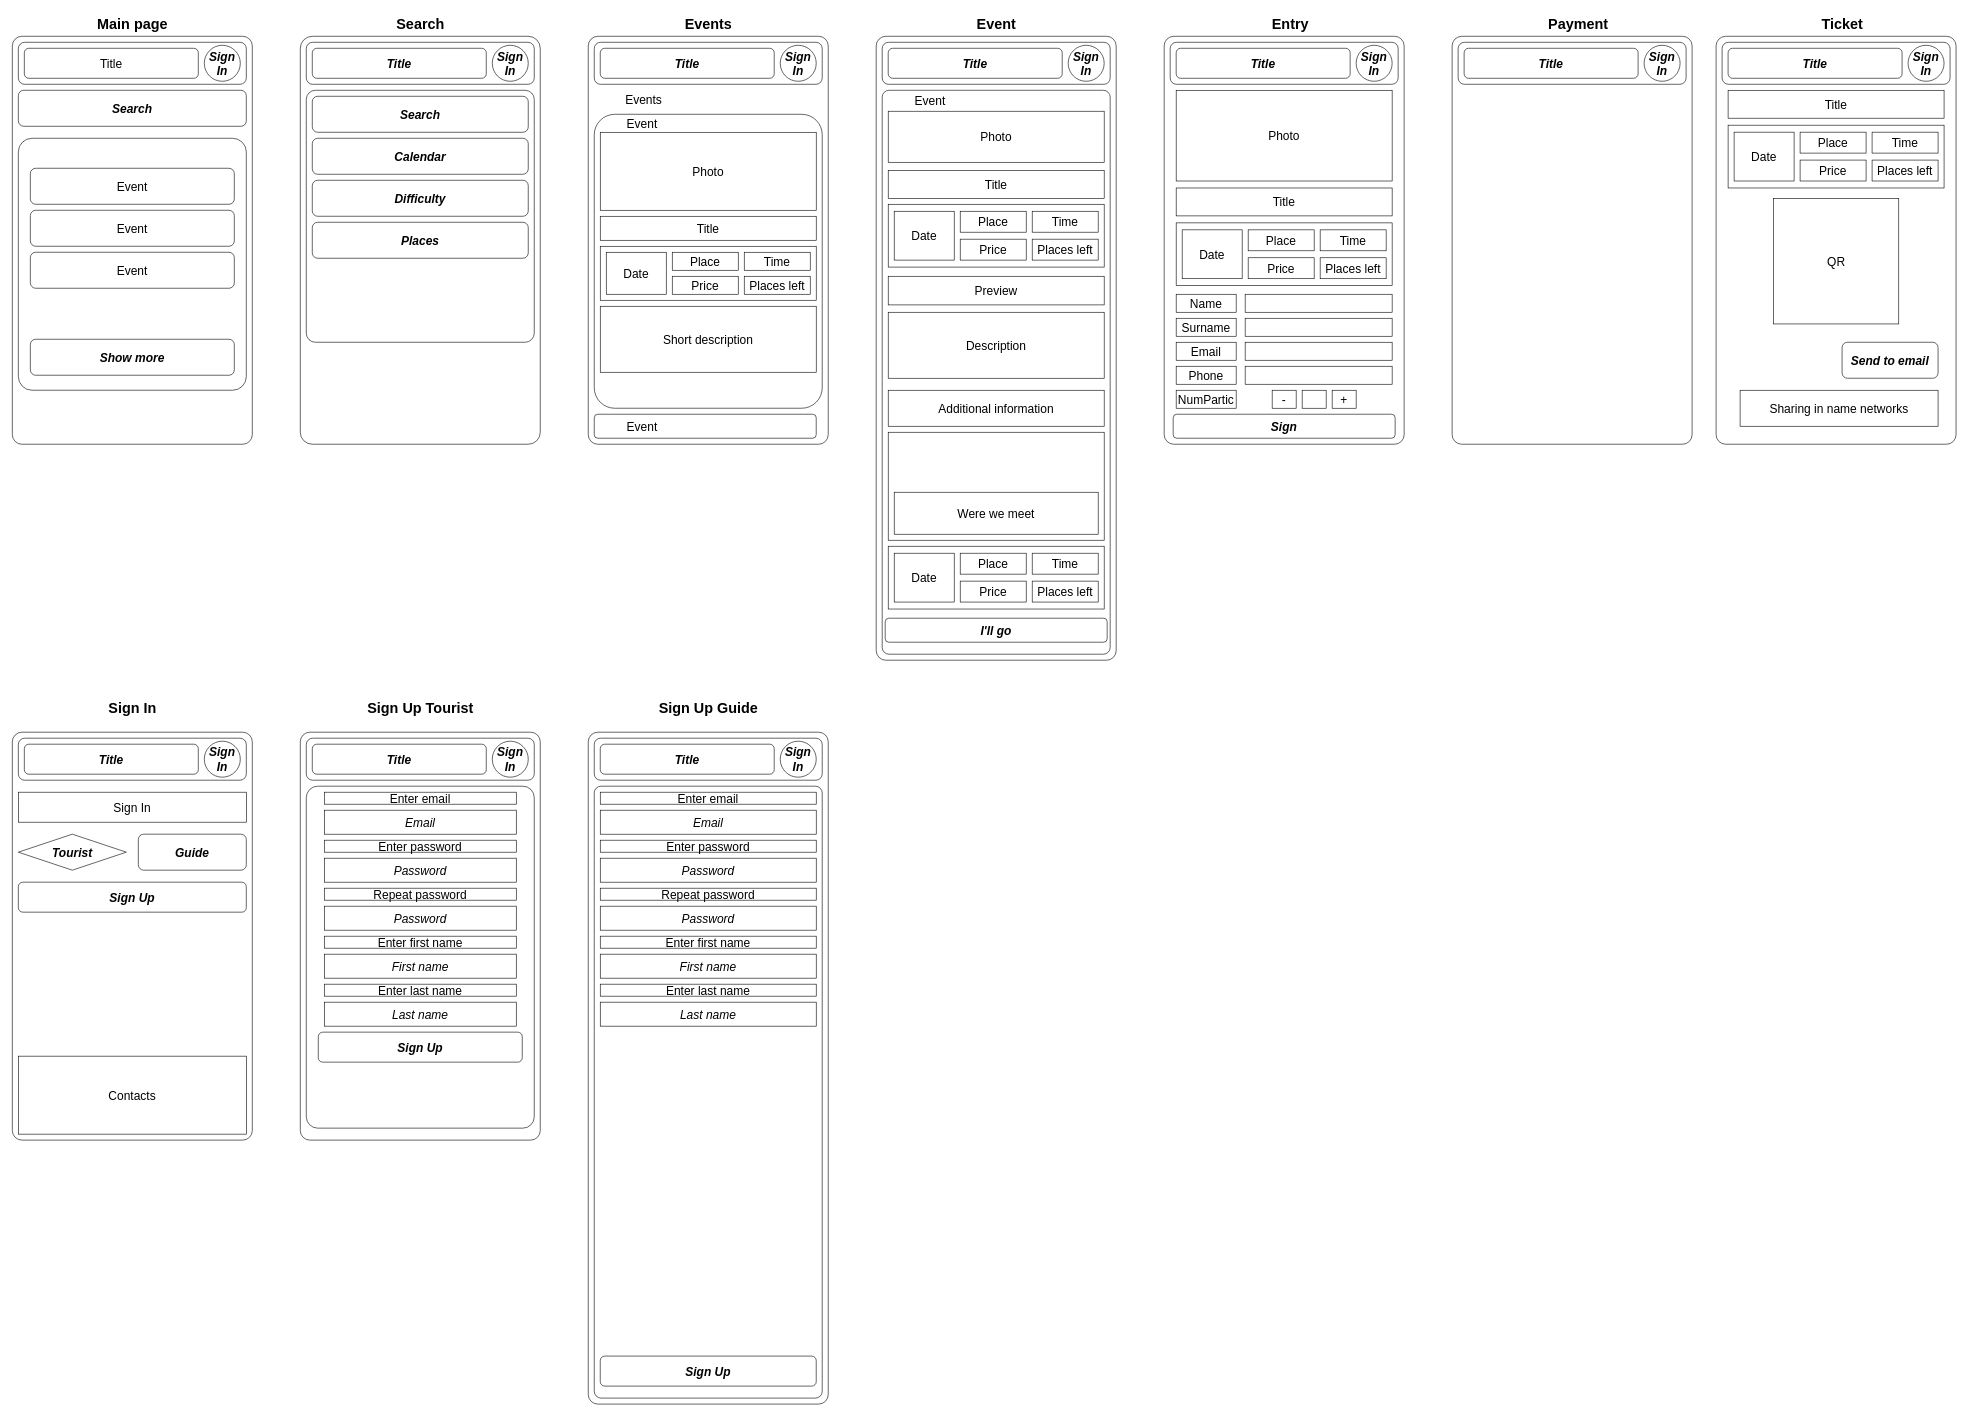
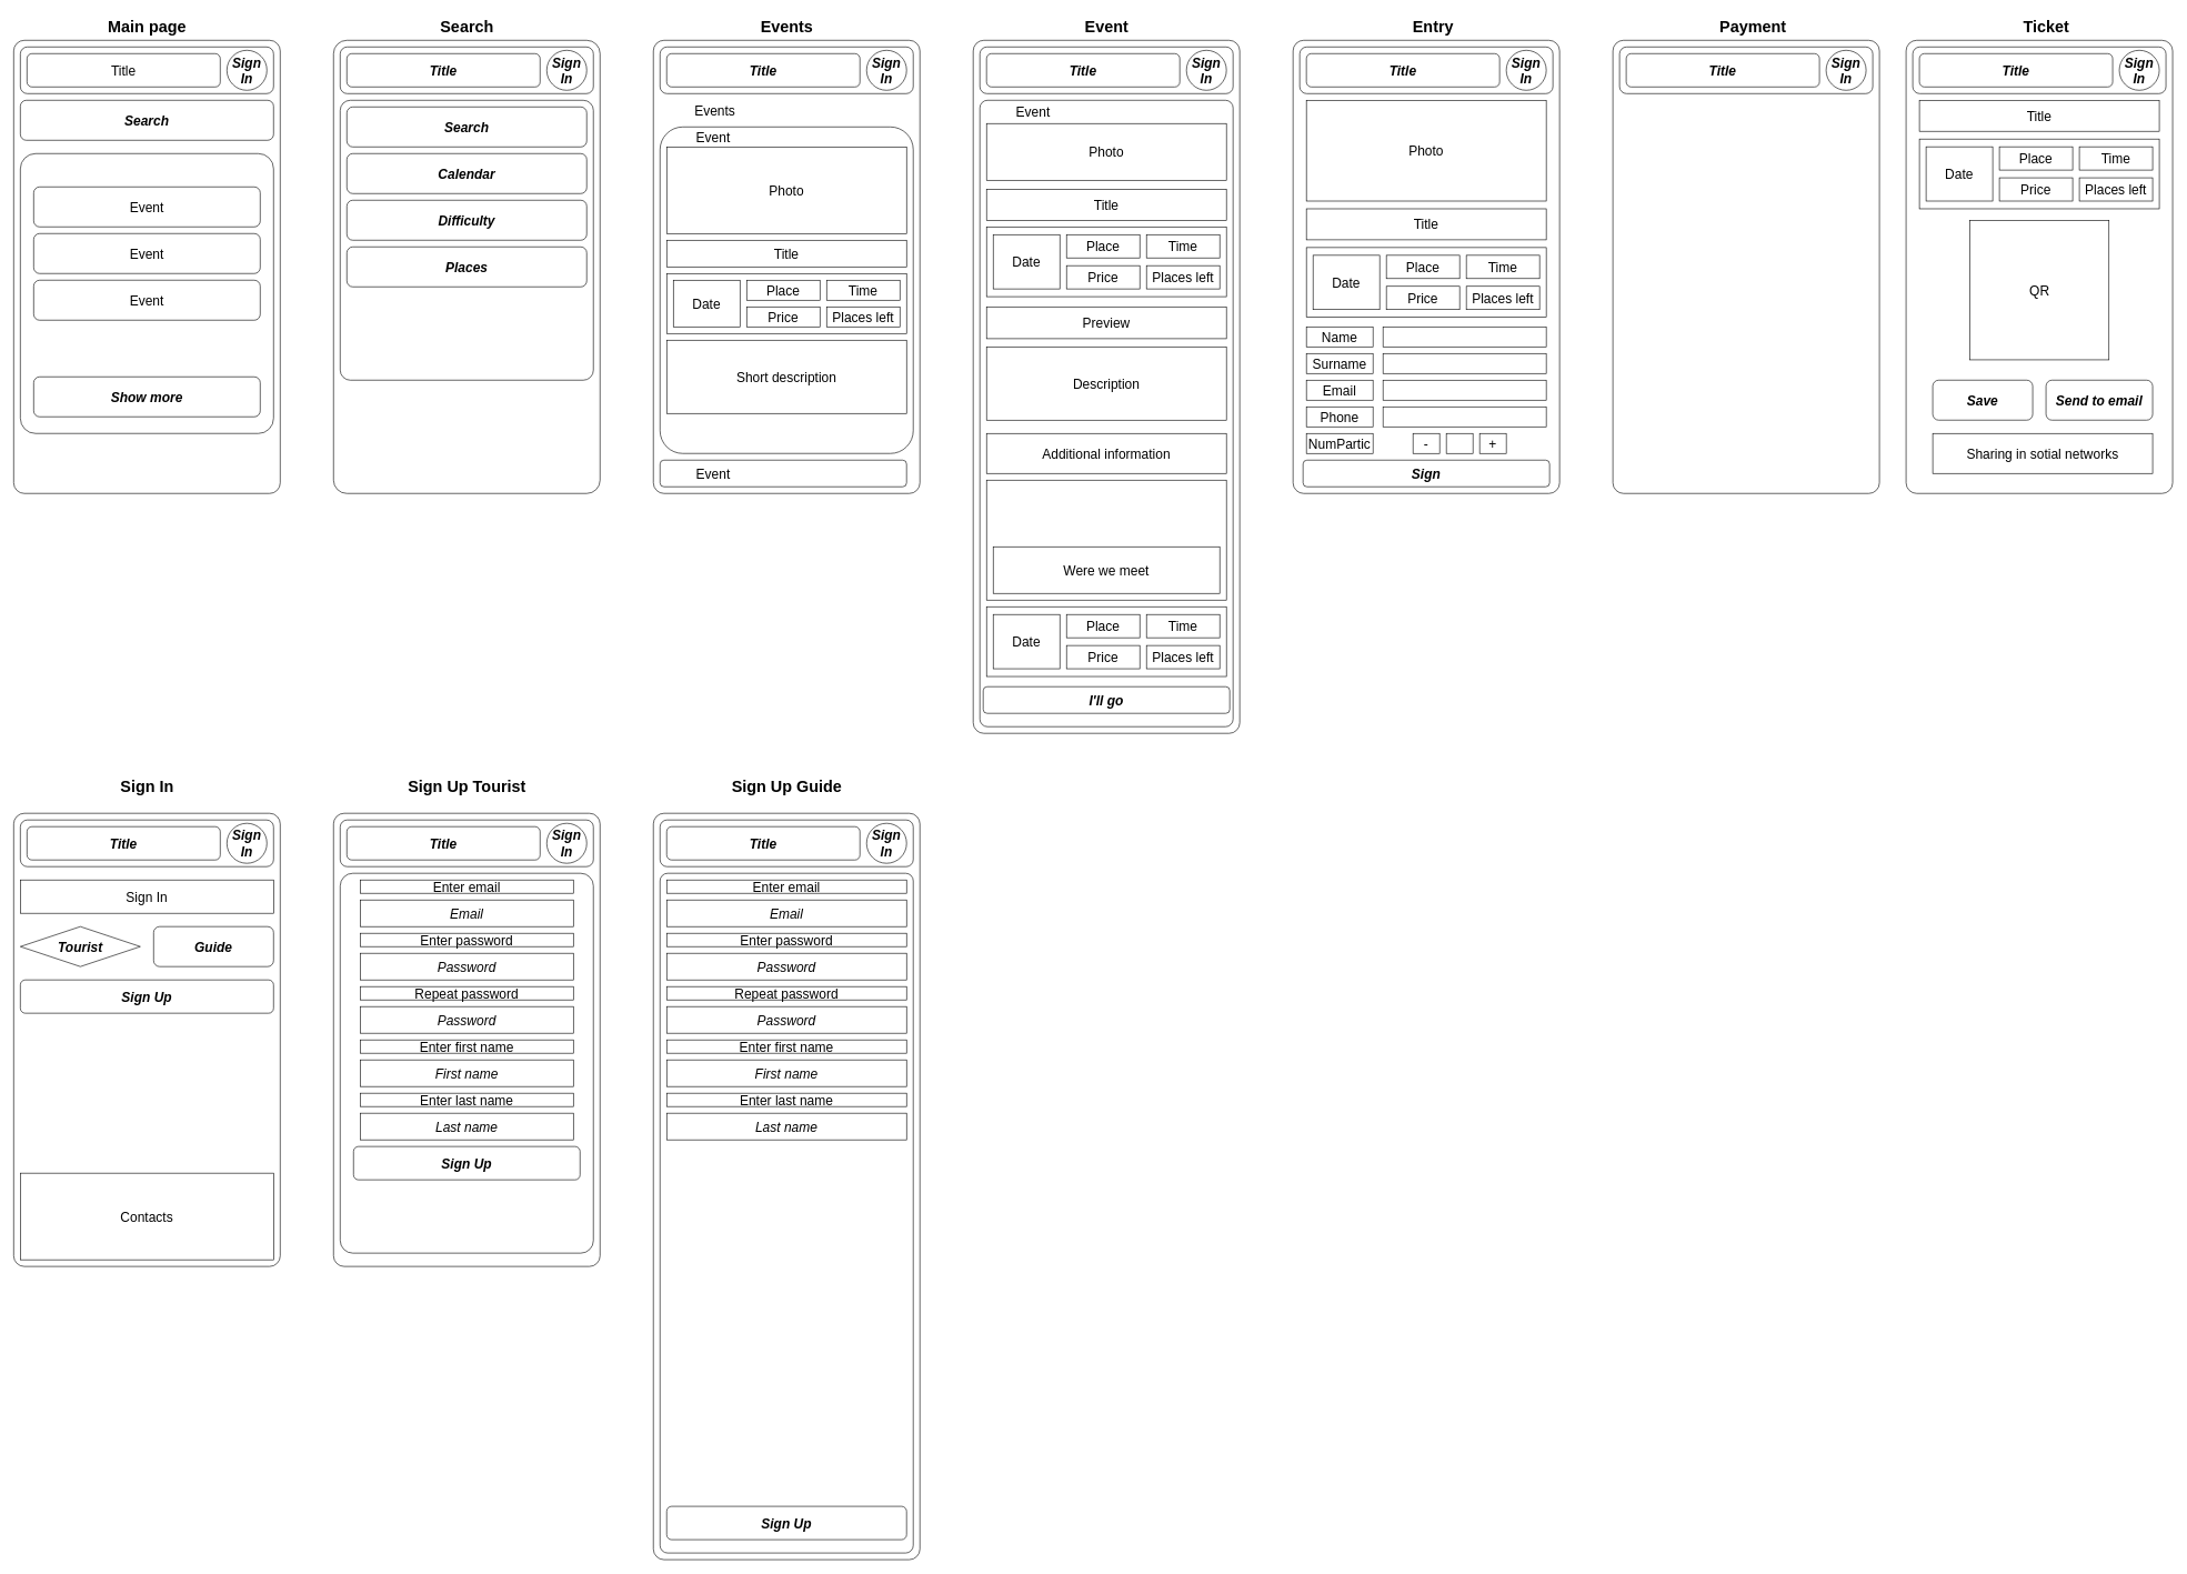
+ <mxCell id="125" value="Save" style="rounded=1;whiteSpace=wrap;html=1;fontSize=20;fillColor=none;fontStyle=3" parent="1" vertex="1"><mxGeometry x="2900" y="570" width="150" height="60" as="geometry" /></mxCell>
- <mxCell id="127" value="Sharing in name networks" style="rounded=0;whiteSpace=wrap;html=1;fontSize=20;fillColor=none;" parent="1" vertex="1"><mxGeometry x="2900" y="650" width="330" height="60" as="geometry" /></mxCell>
+ <mxCell id="127" value="Sharing in sotial networks" style="rounded=0;whiteSpace=wrap;html=1;fontSize=20;fillColor=none;" parent="1" vertex="1"><mxGeometry x="2900" y="650" width="330" height="60" as="geometry" /></mxCell>
